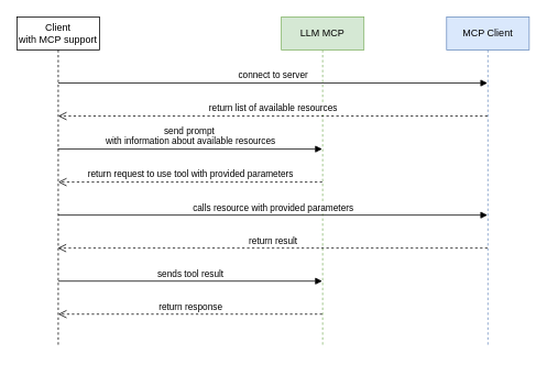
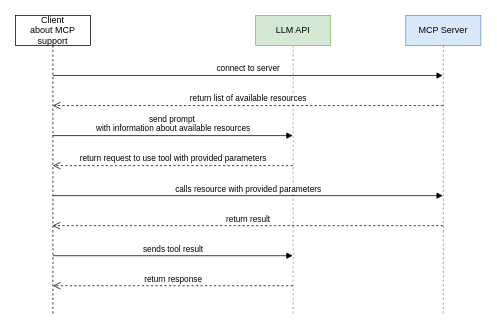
- <mxCell id="2" value="Client&lt;br&gt;with MCP support" style="shape=umlLifeline;perimeter=lifelinePerimeter;whiteSpace=wrap;html=1;container=1;dropTarget=0;collapsible=0;recursiveResize=0;outlineConnect=0;portConstraint=eastwest;newEdgeStyle={&quot;curved&quot;:0,&quot;rounded&quot;:0};" parent="1" vertex="1"><mxGeometry x="20" y="20" width="100" height="400" as="geometry" /></mxCell>
+ <mxCell id="2" value="Client&lt;br&gt;about MCP support" style="shape=umlLifeline;perimeter=lifelinePerimeter;whiteSpace=wrap;html=1;container=1;dropTarget=0;collapsible=0;recursiveResize=0;outlineConnect=0;portConstraint=eastwest;newEdgeStyle={&quot;curved&quot;:0,&quot;rounded&quot;:0};" parent="1" vertex="1"><mxGeometry x="20" y="20" width="100" height="400" as="geometry" /></mxCell>
- <mxCell id="3" value="LLM MCP" style="shape=umlLifeline;perimeter=lifelinePerimeter;whiteSpace=wrap;html=1;container=1;dropTarget=0;collapsible=0;recursiveResize=0;outlineConnect=0;portConstraint=eastwest;newEdgeStyle={&quot;curved&quot;:0,&quot;rounded&quot;:0};fillColor=#d5e8d4;strokeColor=#82b366;" parent="1" vertex="1"><mxGeometry x="340" y="20" width="100" height="400" as="geometry" /></mxCell>
+ <mxCell id="3" value="LLM API" style="shape=umlLifeline;perimeter=lifelinePerimeter;whiteSpace=wrap;html=1;container=1;dropTarget=0;collapsible=0;recursiveResize=0;outlineConnect=0;portConstraint=eastwest;newEdgeStyle={&quot;curved&quot;:0,&quot;rounded&quot;:0};fillColor=#d5e8d4;strokeColor=#82b366;" parent="1" vertex="1"><mxGeometry x="340" y="20" width="100" height="400" as="geometry" /></mxCell>
- <mxCell id="5" value="MCP Client" style="shape=umlLifeline;perimeter=lifelinePerimeter;whiteSpace=wrap;html=1;container=1;dropTarget=0;collapsible=0;recursiveResize=0;outlineConnect=0;portConstraint=eastwest;newEdgeStyle={&quot;curved&quot;:0,&quot;rounded&quot;:0};fillColor=#dae8fc;strokeColor=#6c8ebf;" parent="1" vertex="1"><mxGeometry x="540" y="20" width="100" height="400" as="geometry" /></mxCell>
+ <mxCell id="5" value="MCP Server" style="shape=umlLifeline;perimeter=lifelinePerimeter;whiteSpace=wrap;html=1;container=1;dropTarget=0;collapsible=0;recursiveResize=0;outlineConnect=0;portConstraint=eastwest;newEdgeStyle={&quot;curved&quot;:0,&quot;rounded&quot;:0};fillColor=#dae8fc;strokeColor=#6c8ebf;" parent="1" vertex="1"><mxGeometry x="540" y="20" width="100" height="400" as="geometry" /></mxCell>
